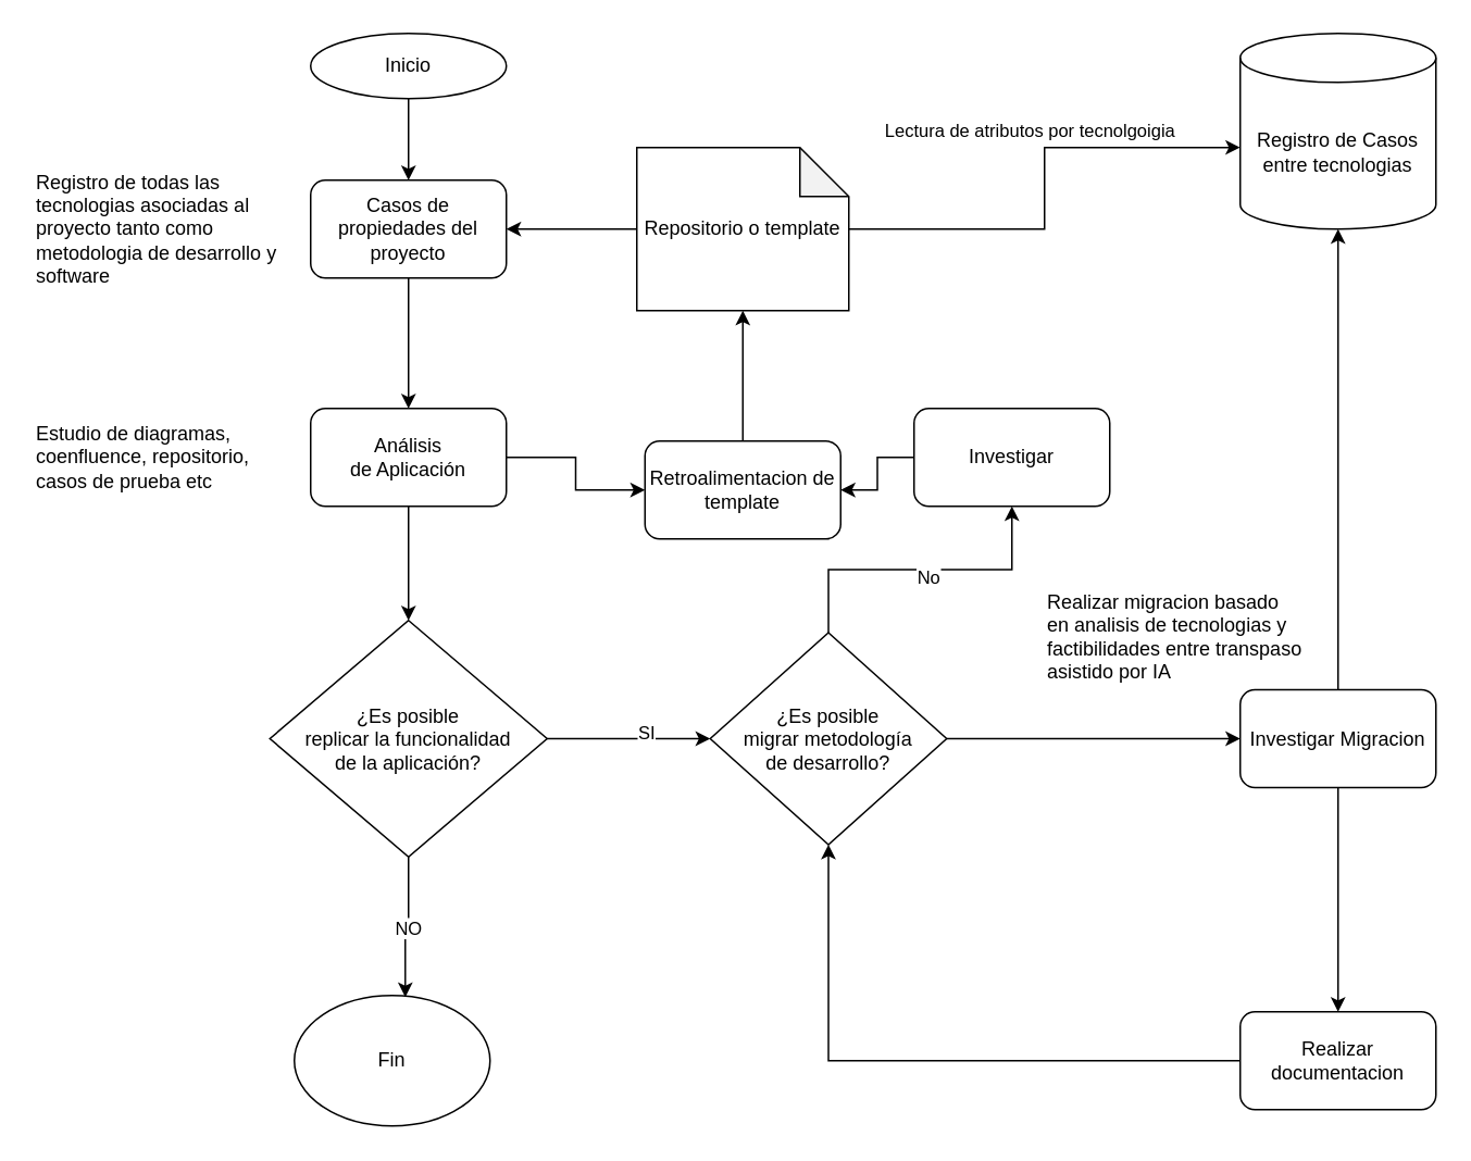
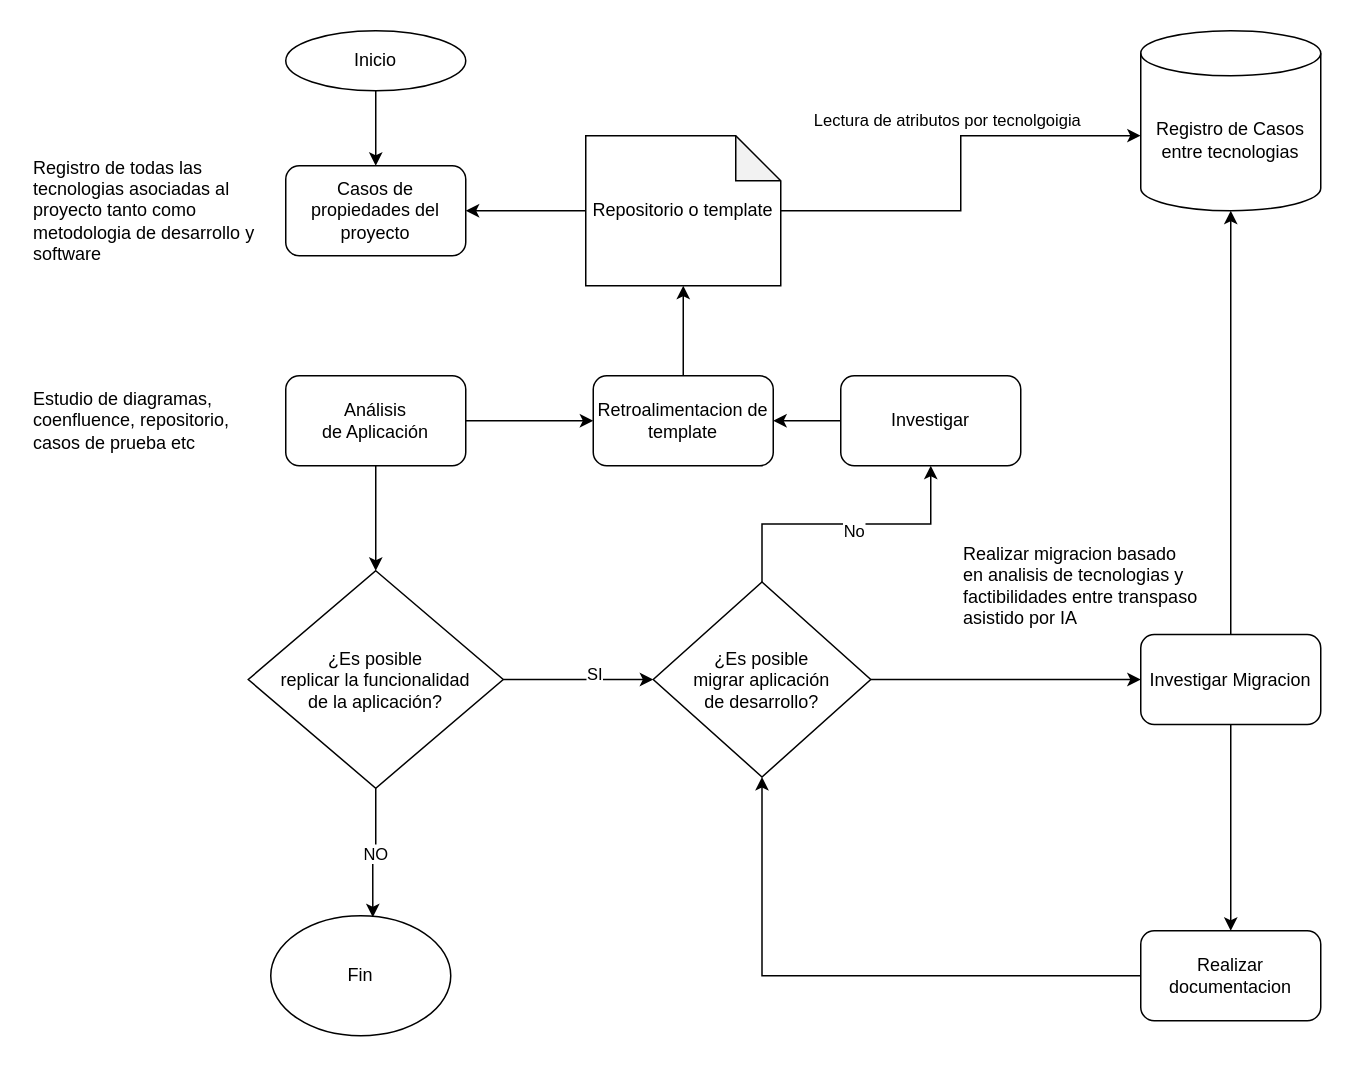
- <mxCell id="4" value="" style="edgeStyle=orthogonalEdgeStyle;rounded=0;orthogonalLoop=1;jettySize=auto;html=1;" edge="1" parent="1" source="5" target="8"><mxGeometry relative="1" as="geometry" /></mxCell>
- <mxCell id="14" value="Retroalimentacion de template" style="rounded=1;whiteSpace=wrap;html=1;" vertex="1" parent="1"><mxGeometry x="395" y="270" width="120" height="60" as="geometry" /></mxCell>
+ <mxCell id="14" value="Retroalimentacion de template" style="rounded=1;whiteSpace=wrap;html=1;" vertex="1" parent="1"><mxGeometry x="395" y="250" width="120" height="60" as="geometry" /></mxCell>
- <mxCell id="12" value="¿Es posible &lt;br&gt;migrar metodología &lt;br&gt;de desarrollo?" style="rhombus;whiteSpace=wrap;html=1;" vertex="1" parent="1"><mxGeometry x="435" y="387.5" width="145" height="130" as="geometry" /></mxCell>
+ <mxCell id="12" value="¿Es posible &lt;br&gt;migrar aplicación &lt;br&gt;de desarrollo?" style="rhombus;whiteSpace=wrap;html=1;" vertex="1" parent="1"><mxGeometry x="435" y="387.5" width="145" height="130" as="geometry" /></mxCell>
